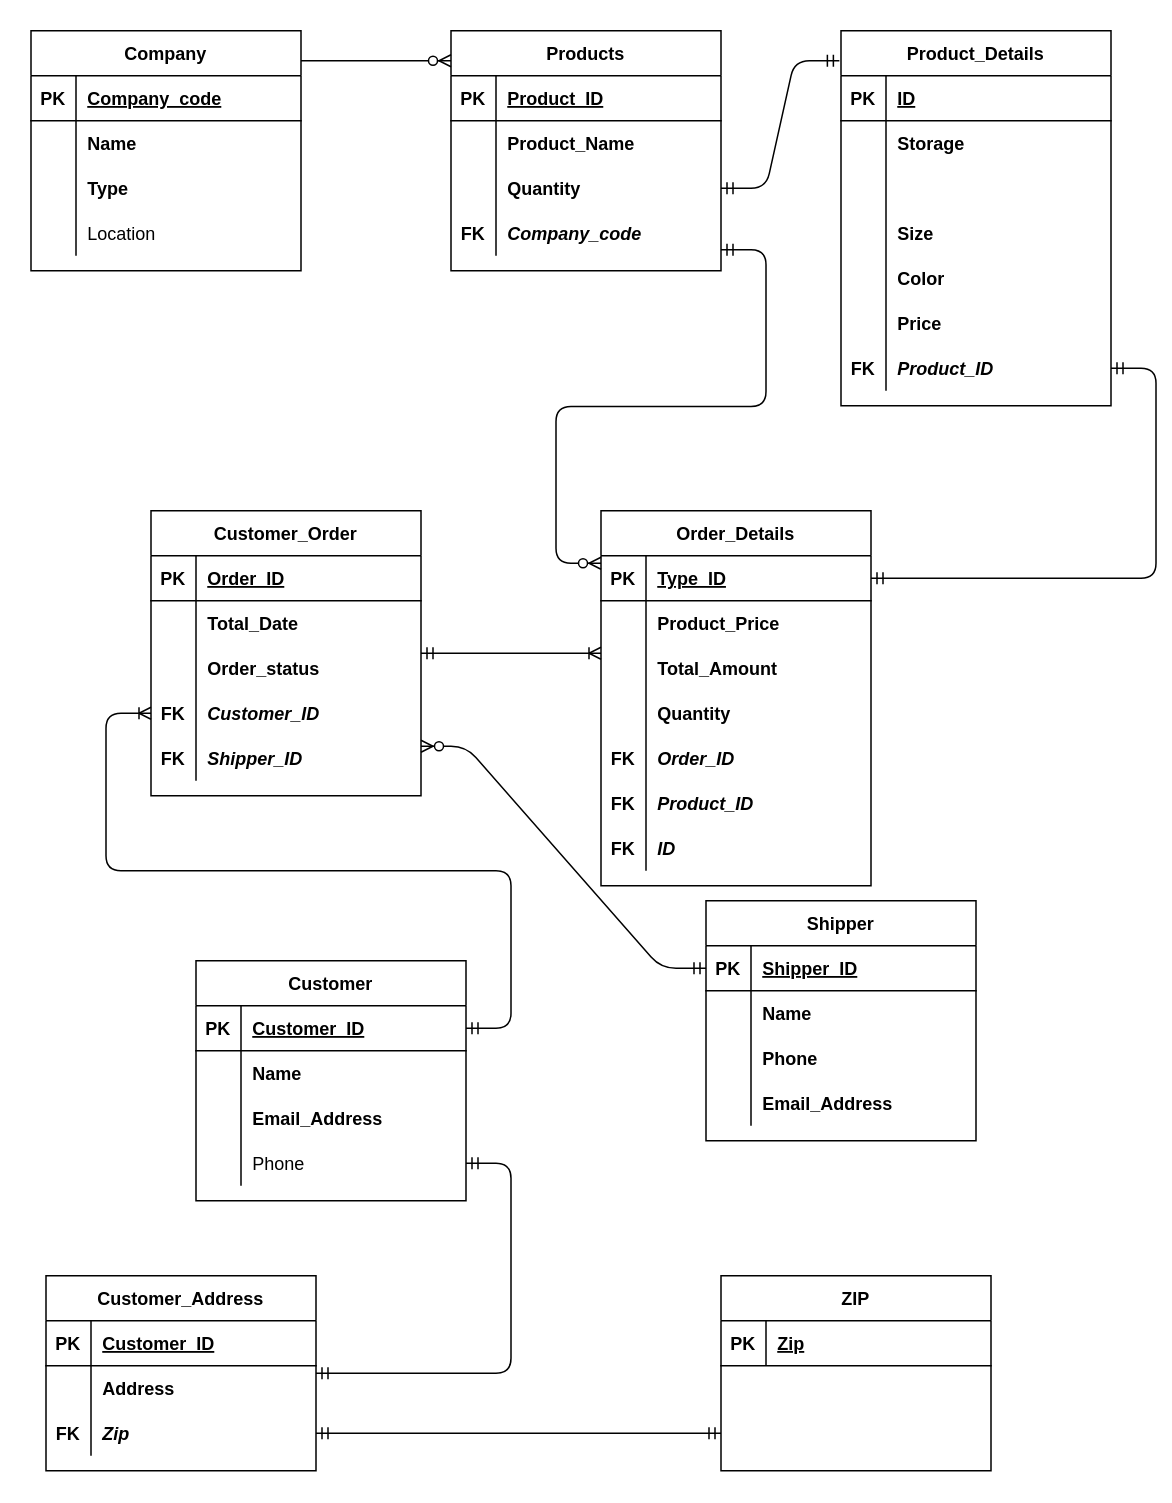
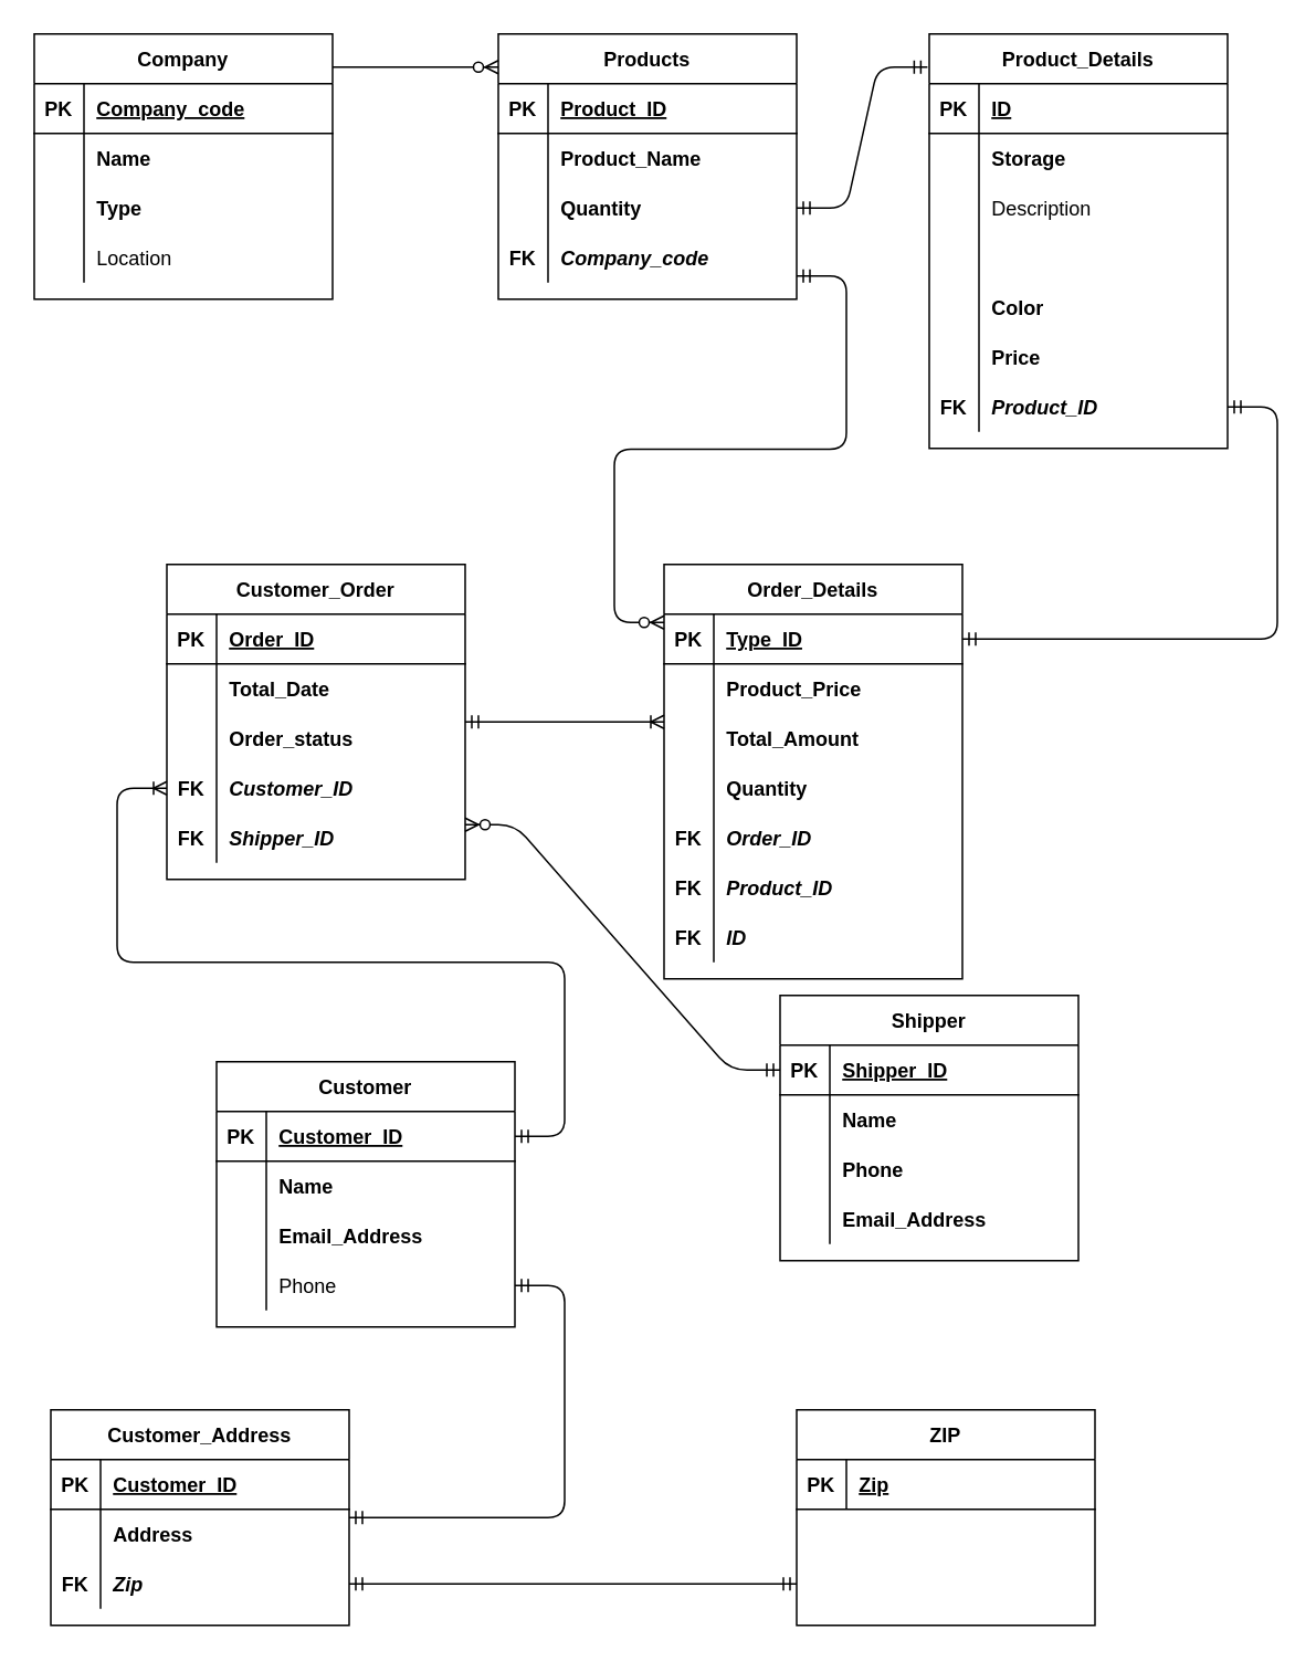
+ <mxCell id="37" value="Description" style="shape=partialRectangle;connectable=0;fillColor=none;top=0;left=0;bottom=0;right=0;align=left;spacingLeft=6;overflow=hidden;" parent="35" vertex="1"><mxGeometry x="30" width="150" height="30" as="geometry" /></mxCell>
- <mxCell id="40" value="Size" style="shape=partialRectangle;connectable=0;fillColor=none;top=0;left=0;bottom=0;right=0;align=left;spacingLeft=6;overflow=hidden;fontStyle=1" parent="38" vertex="1"><mxGeometry x="30" width="150" height="30" as="geometry" /></mxCell>
